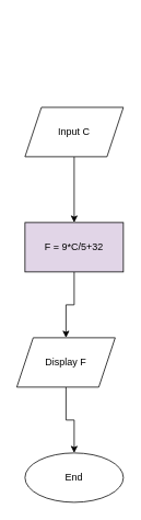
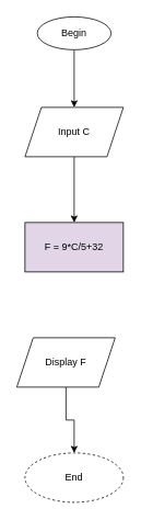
+ <mxCell id="3" value="Begin" style="ellipse;whiteSpace=wrap;html=1;" vertex="1" parent="1"><mxGeometry x="45" y="20" width="90" height="40" as="geometry" /></mxCell>
+ <mxCell id="2" value="" style="edgeStyle=orthogonalEdgeStyle;rounded=0;orthogonalLoop=1;jettySize=auto;html=1;" edge="1" parent="1" source="3" target="5"><mxGeometry relative="1" as="geometry" /></mxCell>
- <mxCell id="6" value="" style="edgeStyle=orthogonalEdgeStyle;rounded=0;orthogonalLoop=1;jettySize=auto;html=1;" edge="1" parent="1" source="7" target="9"><mxGeometry relative="1" as="geometry" /></mxCell>
- <mxCell id="10" value="End" style="ellipse;whiteSpace=wrap;html=1;" vertex="1" parent="1"><mxGeometry x="30" y="550" width="120" height="60" as="geometry" /></mxCell>
+ <mxCell id="10" value="End" style="ellipse;whiteSpace=wrap;html=1;dashed=1;" vertex="1" parent="1"><mxGeometry x="30" y="550" width="120" height="60" as="geometry" /></mxCell>
